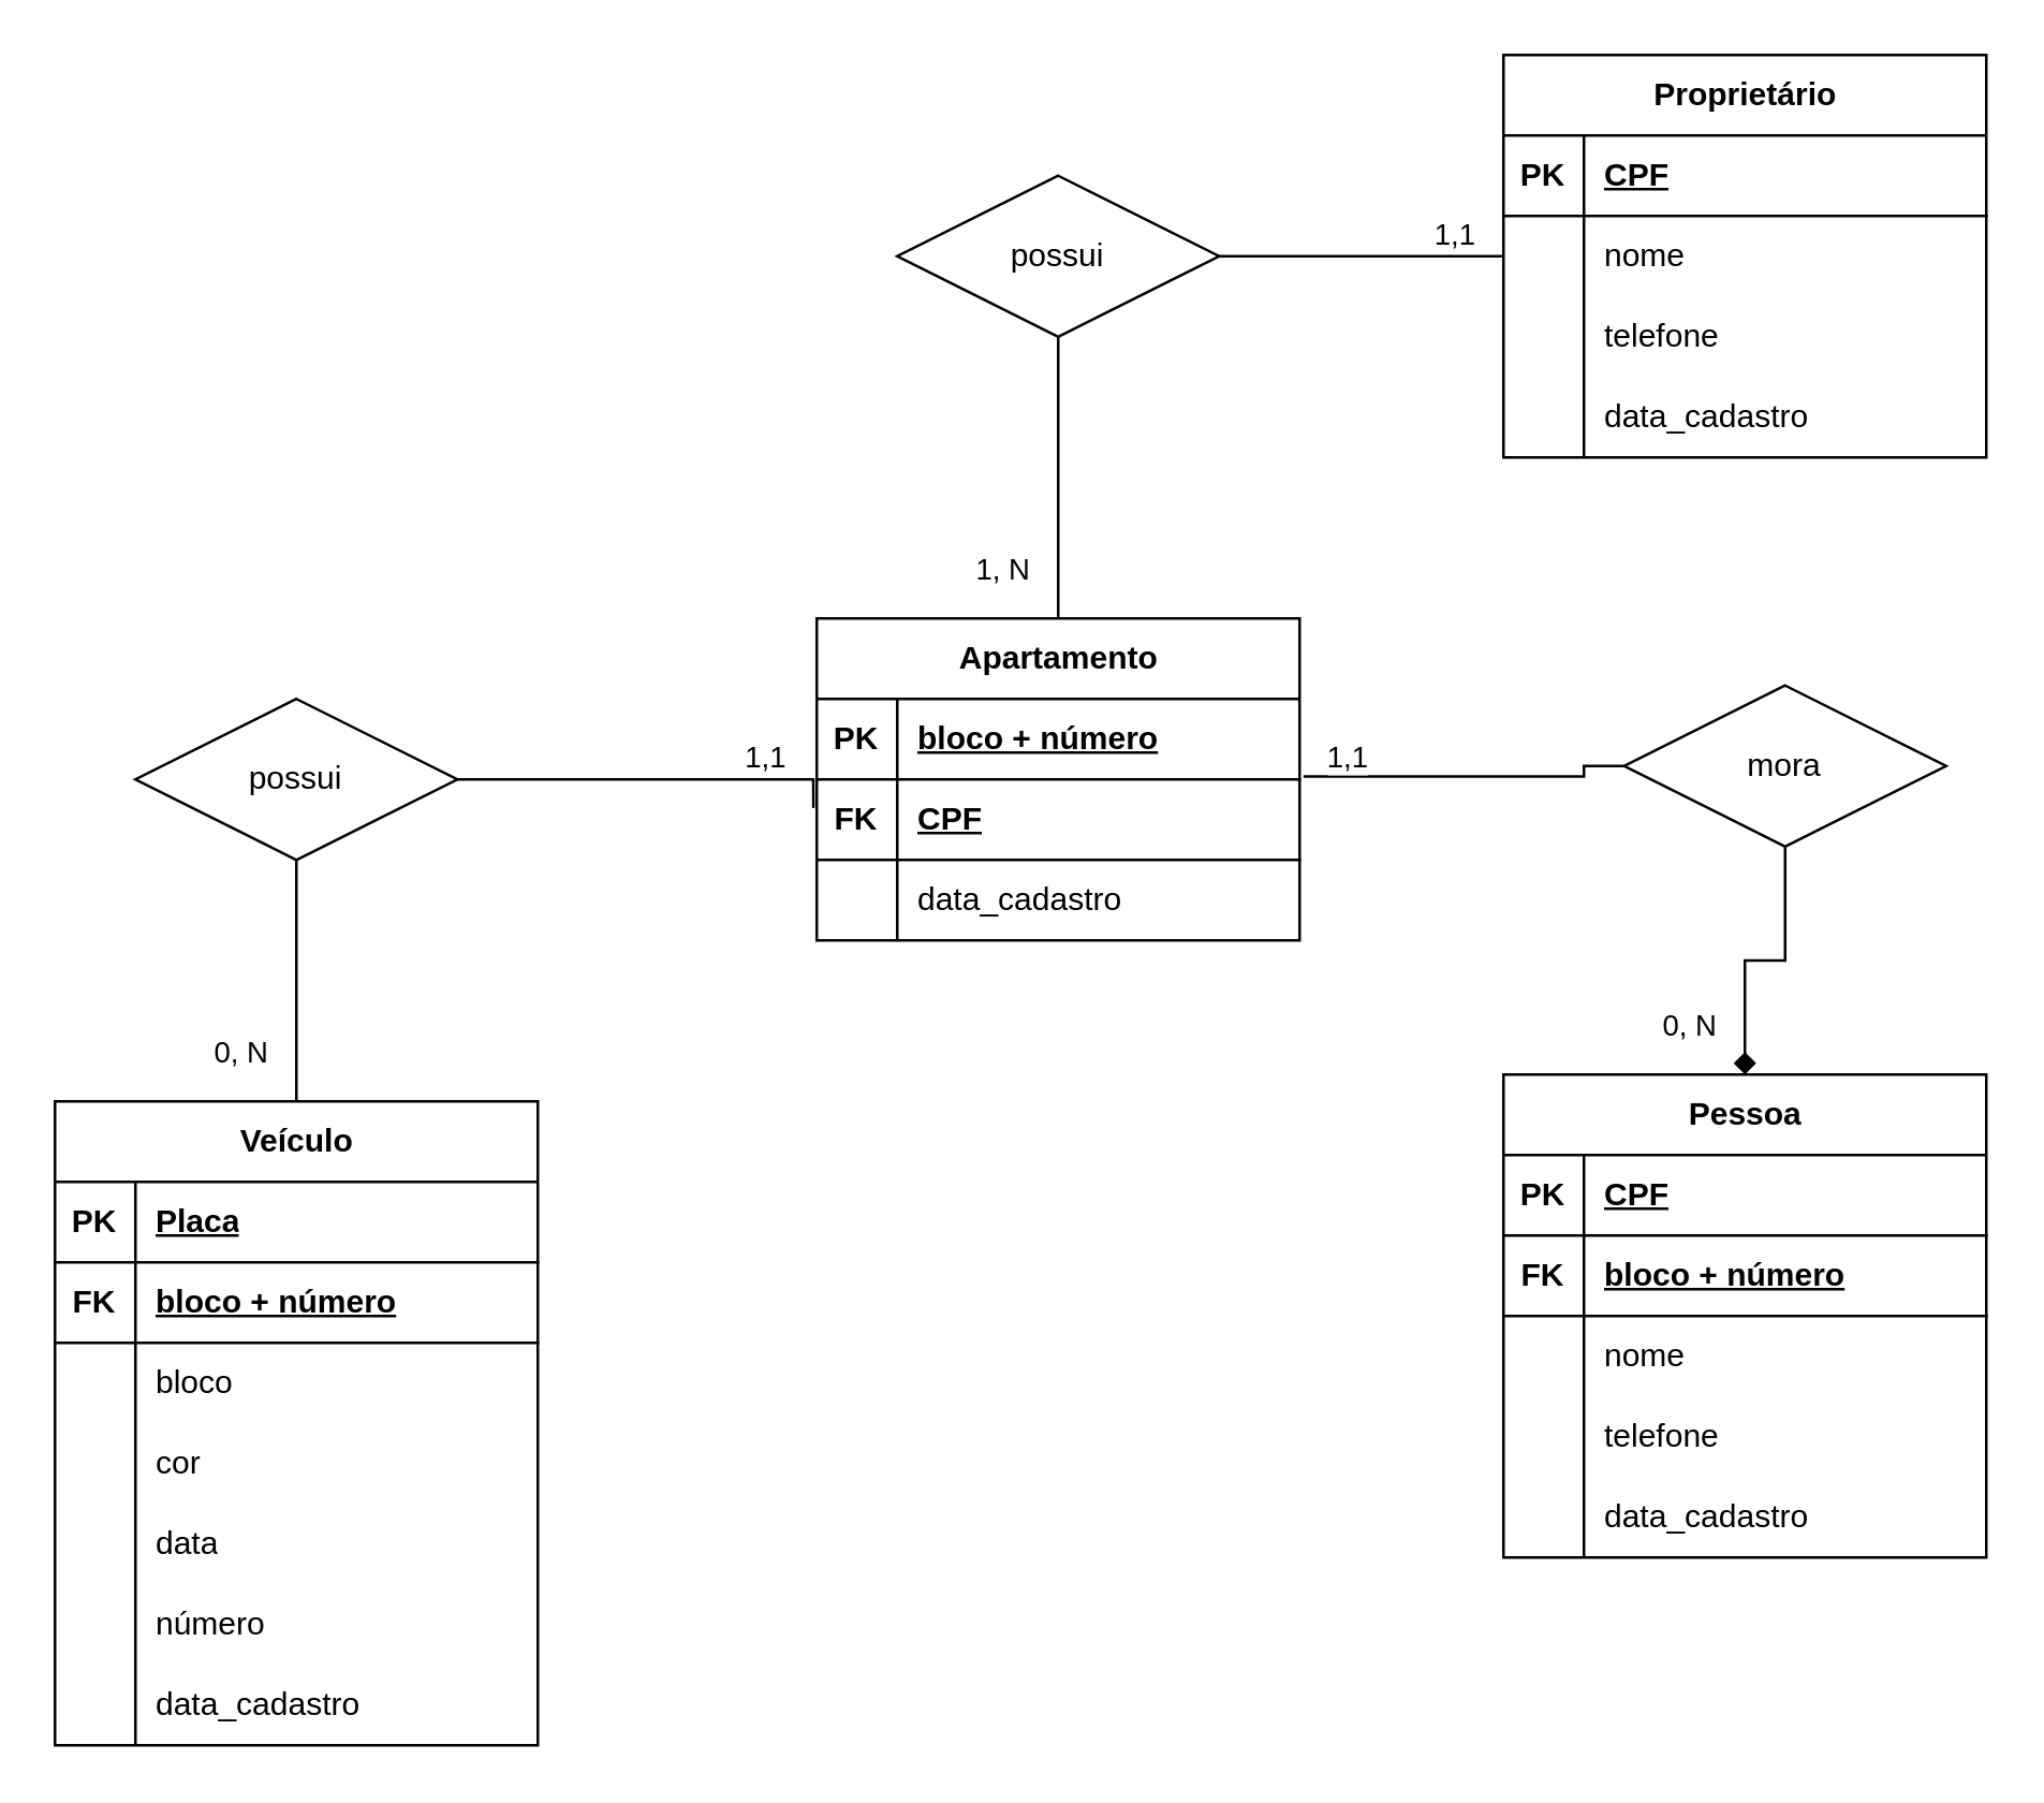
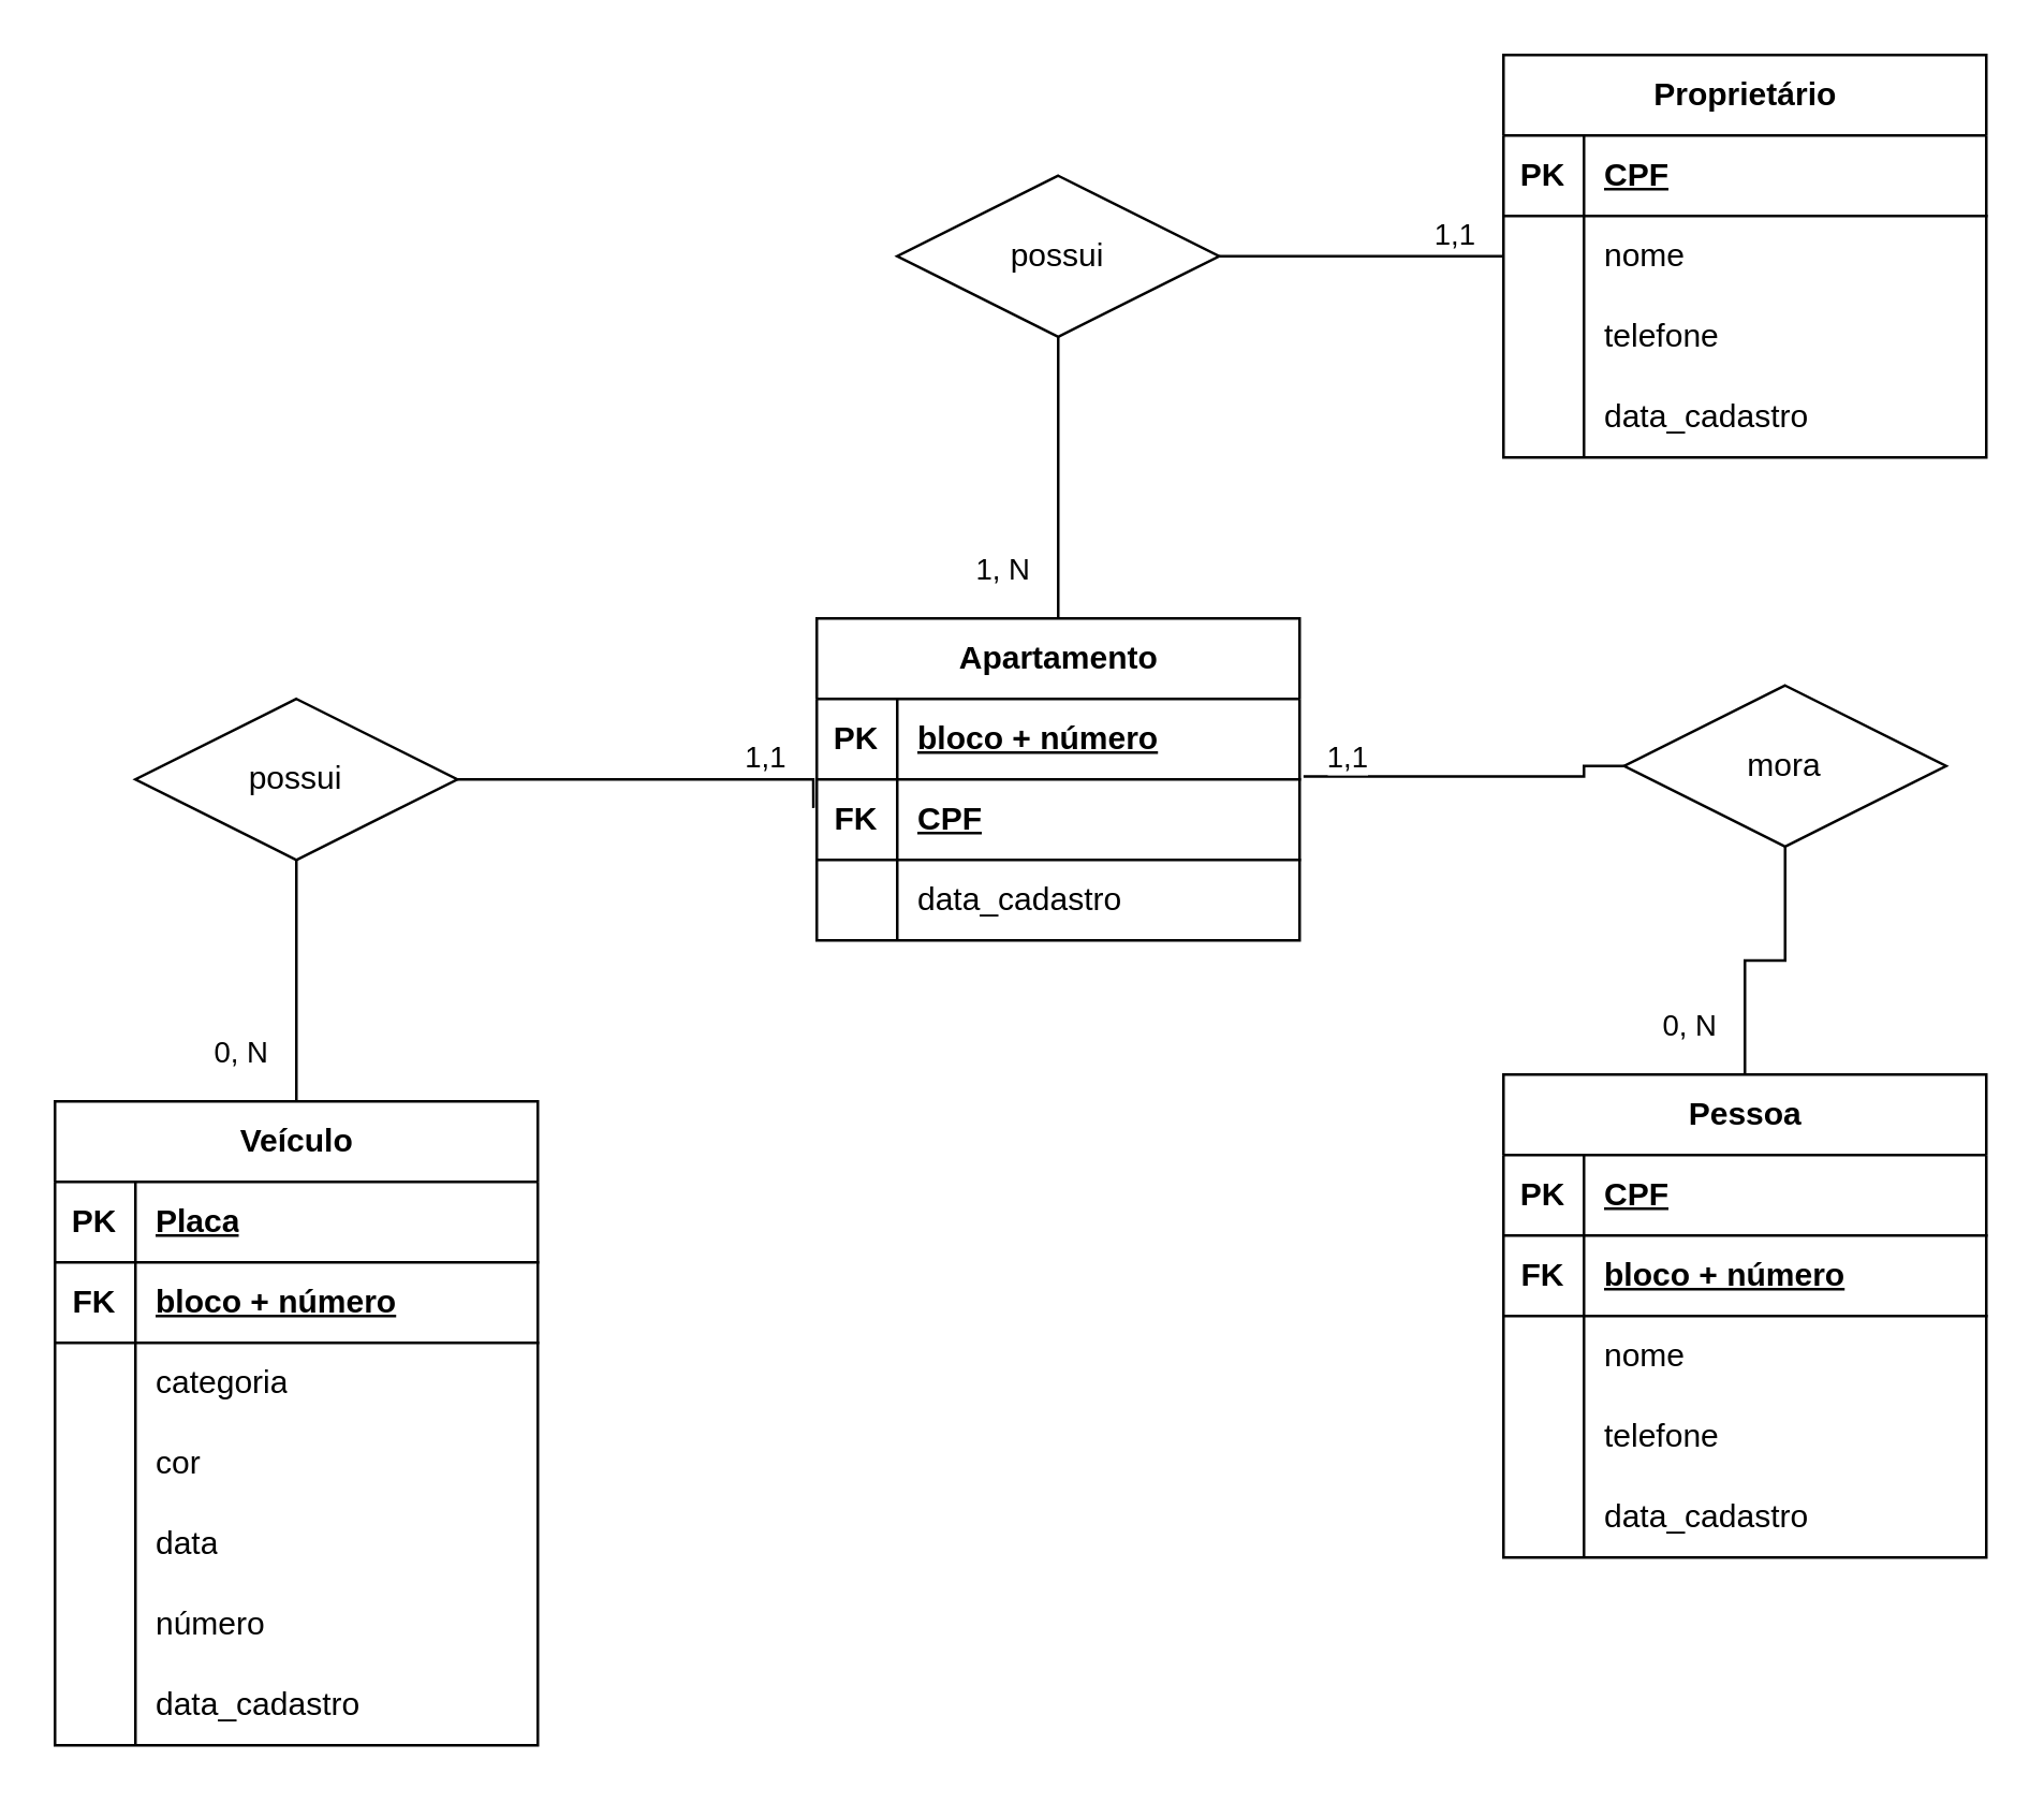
- <mxCell id="68" value="" style="endArrow=diamond;html=1;edgeStyle=orthogonalEdgeStyle;rounded=0;exitX=0.5;exitY=1;exitDx=0;exitDy=0;entryX=0.5;entryY=0;entryDx=0;entryDy=0;" edge="1" parent="1" source="65" target="47"><mxGeometry relative="1" as="geometry"><mxPoint x="660" y="350" as="sourcePoint" /><mxPoint x="660" y="440" as="targetPoint" /></mxGeometry></mxCell>
+ <mxCell id="68" value="" style="endArrow=none;html=1;edgeStyle=orthogonalEdgeStyle;rounded=0;exitX=0.5;exitY=1;exitDx=0;exitDy=0;entryX=0.5;entryY=0;entryDx=0;entryDy=0;" edge="1" parent="1" source="65" target="47"><mxGeometry relative="1" as="geometry"><mxPoint x="660" y="350" as="sourcePoint" /><mxPoint x="660" y="440" as="targetPoint" /></mxGeometry></mxCell>
- <mxCell id="21" value="bloco" style="shape=partialRectangle;connectable=0;fillColor=none;top=0;left=0;bottom=0;right=0;align=left;spacingLeft=6;overflow=hidden;whiteSpace=wrap;html=1;" vertex="1" parent="19"><mxGeometry x="30" width="150" height="30" as="geometry"><mxRectangle width="150" height="30" as="alternateBounds" /></mxGeometry></mxCell>
+ <mxCell id="21" value="categoria" style="shape=partialRectangle;connectable=0;fillColor=none;top=0;left=0;bottom=0;right=0;align=left;spacingLeft=6;overflow=hidden;whiteSpace=wrap;html=1;" vertex="1" parent="19"><mxGeometry x="30" width="150" height="30" as="geometry"><mxRectangle width="150" height="30" as="alternateBounds" /></mxGeometry></mxCell>
